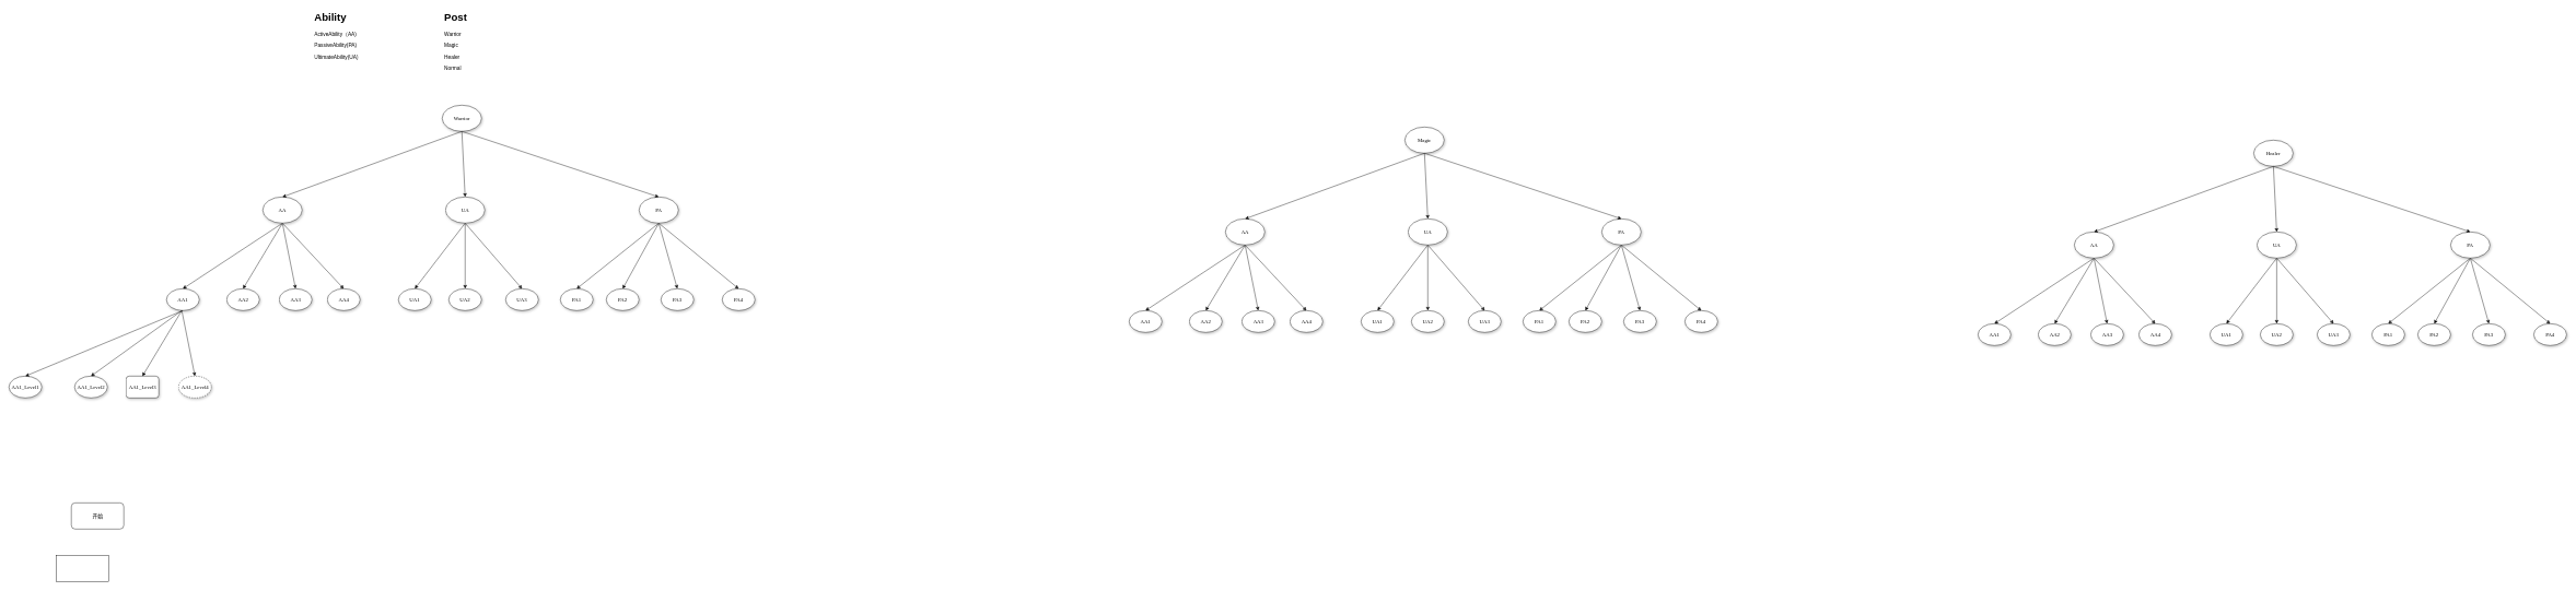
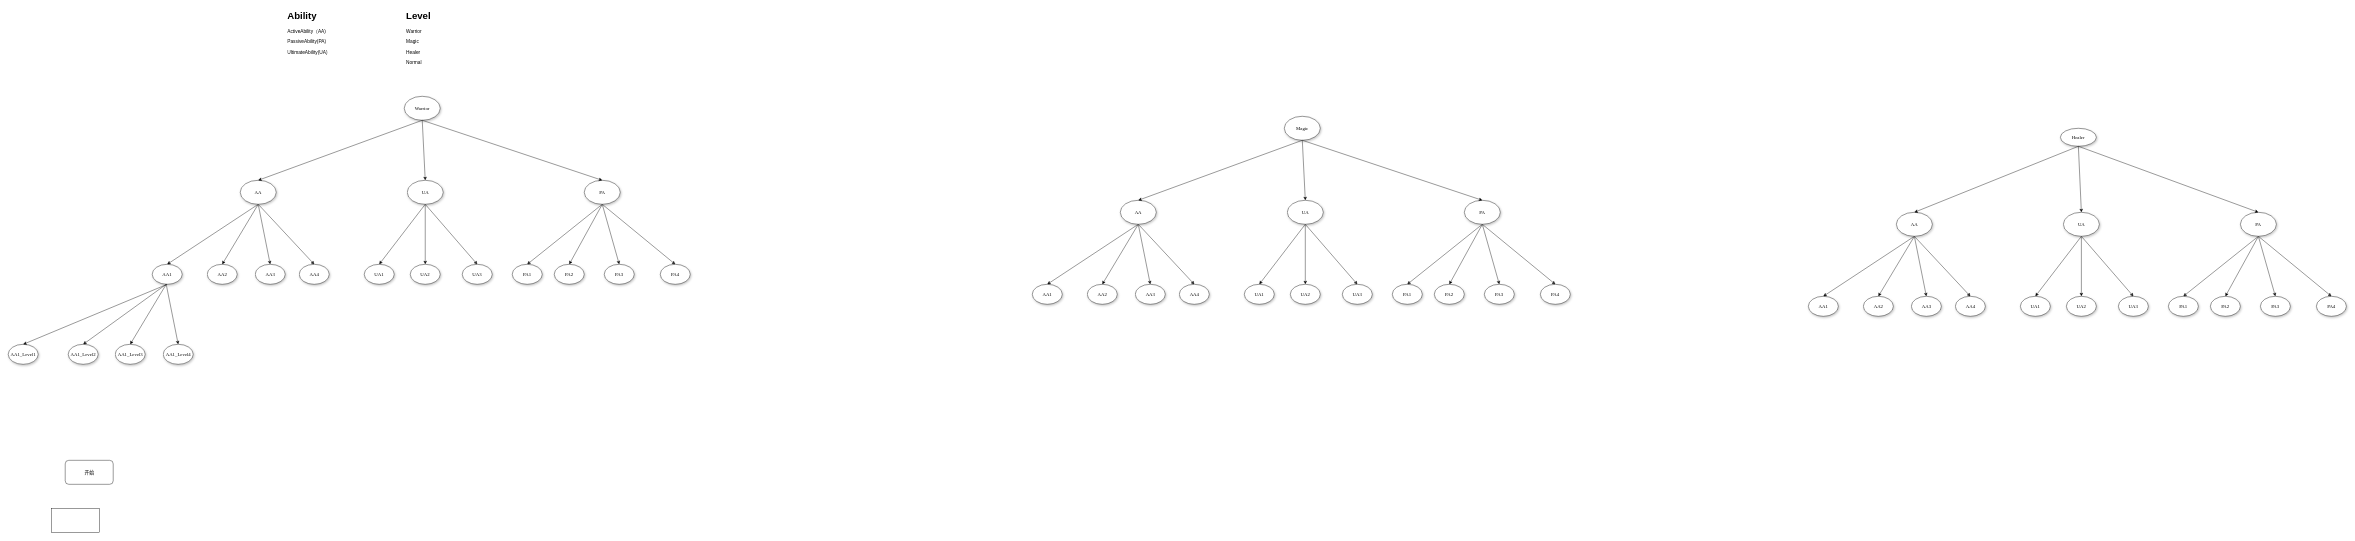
- <mxCell id="8" value="&lt;h1&gt;Post&lt;/h1&gt;&lt;p&gt;Warrior&lt;/p&gt;&lt;p&gt;Magic&lt;/p&gt;&lt;p&gt;Healer&lt;/p&gt;&lt;p&gt;Normal&lt;/p&gt;" style="text;html=1;strokeColor=none;fillColor=none;spacing=5;spacingTop=-20;whiteSpace=wrap;overflow=hidden;rounded=0;" parent="1" vertex="1"><mxGeometry x="1010" y="20" width="190" height="160" as="geometry" /></mxCell>
+ <mxCell id="8" value="&lt;h1&gt;Level&lt;/h1&gt;&lt;p&gt;Warrior&lt;/p&gt;&lt;p&gt;Magic&lt;/p&gt;&lt;p&gt;Healer&lt;/p&gt;&lt;p&gt;Normal&lt;/p&gt;" style="text;html=1;strokeColor=none;fillColor=none;spacing=5;spacingTop=-20;whiteSpace=wrap;overflow=hidden;rounded=0;" parent="1" vertex="1"><mxGeometry x="1010" y="20" width="190" height="160" as="geometry" /></mxCell>
- <mxCell id="62" value="Healer" style="ellipse;whiteSpace=wrap;html=1;rounded=0;shadow=1;comic=0;labelBackgroundColor=none;strokeWidth=1;fontFamily=Verdana;fontSize=12;align=center;" parent="1" vertex="1"><mxGeometry x="5150" y="320" width="90" height="60" as="geometry" /></mxCell>
+ <mxCell id="62" value="Healer" style="ellipse;whiteSpace=wrap;html=1;rounded=0;shadow=1;comic=0;labelBackgroundColor=none;strokeWidth=1;fontFamily=Verdana;fontSize=12;align=center;" parent="1" vertex="1"><mxGeometry x="5150" y="320" width="90" height="45" as="geometry" /></mxCell>
- <mxCell id="93" value="AA1_Level3" style="whiteSpace=wrap;html=1;shadow=1;comic=0;labelBackgroundColor=none;strokeWidth=1;fontFamily=Verdana;fontSize=12;align=center;rounded=1;" parent="1" vertex="1"><mxGeometry x="287.5" y="860" width="75" height="50" as="geometry" /></mxCell>
+ <mxCell id="93" value="AA1_Level3" style="ellipse;whiteSpace=wrap;html=1;rounded=0;shadow=1;comic=0;labelBackgroundColor=none;strokeWidth=1;fontFamily=Verdana;fontSize=12;align=center;" parent="1" vertex="1"><mxGeometry x="287.5" y="860" width="75" height="50" as="geometry" /></mxCell>
- <mxCell id="97" value="AA1_Level4" style="ellipse;whiteSpace=wrap;html=1;rounded=0;shadow=1;comic=0;labelBackgroundColor=none;strokeWidth=1;fontFamily=Verdana;fontSize=12;align=center;dashed=1;" parent="1" vertex="1"><mxGeometry x="407.5" y="860" width="75" height="50" as="geometry" /></mxCell>
+ <mxCell id="97" value="AA1_Level4" style="ellipse;whiteSpace=wrap;html=1;rounded=0;shadow=1;comic=0;labelBackgroundColor=none;strokeWidth=1;fontFamily=Verdana;fontSize=12;align=center;" parent="1" vertex="1"><mxGeometry x="407.5" y="860" width="75" height="50" as="geometry" /></mxCell>
